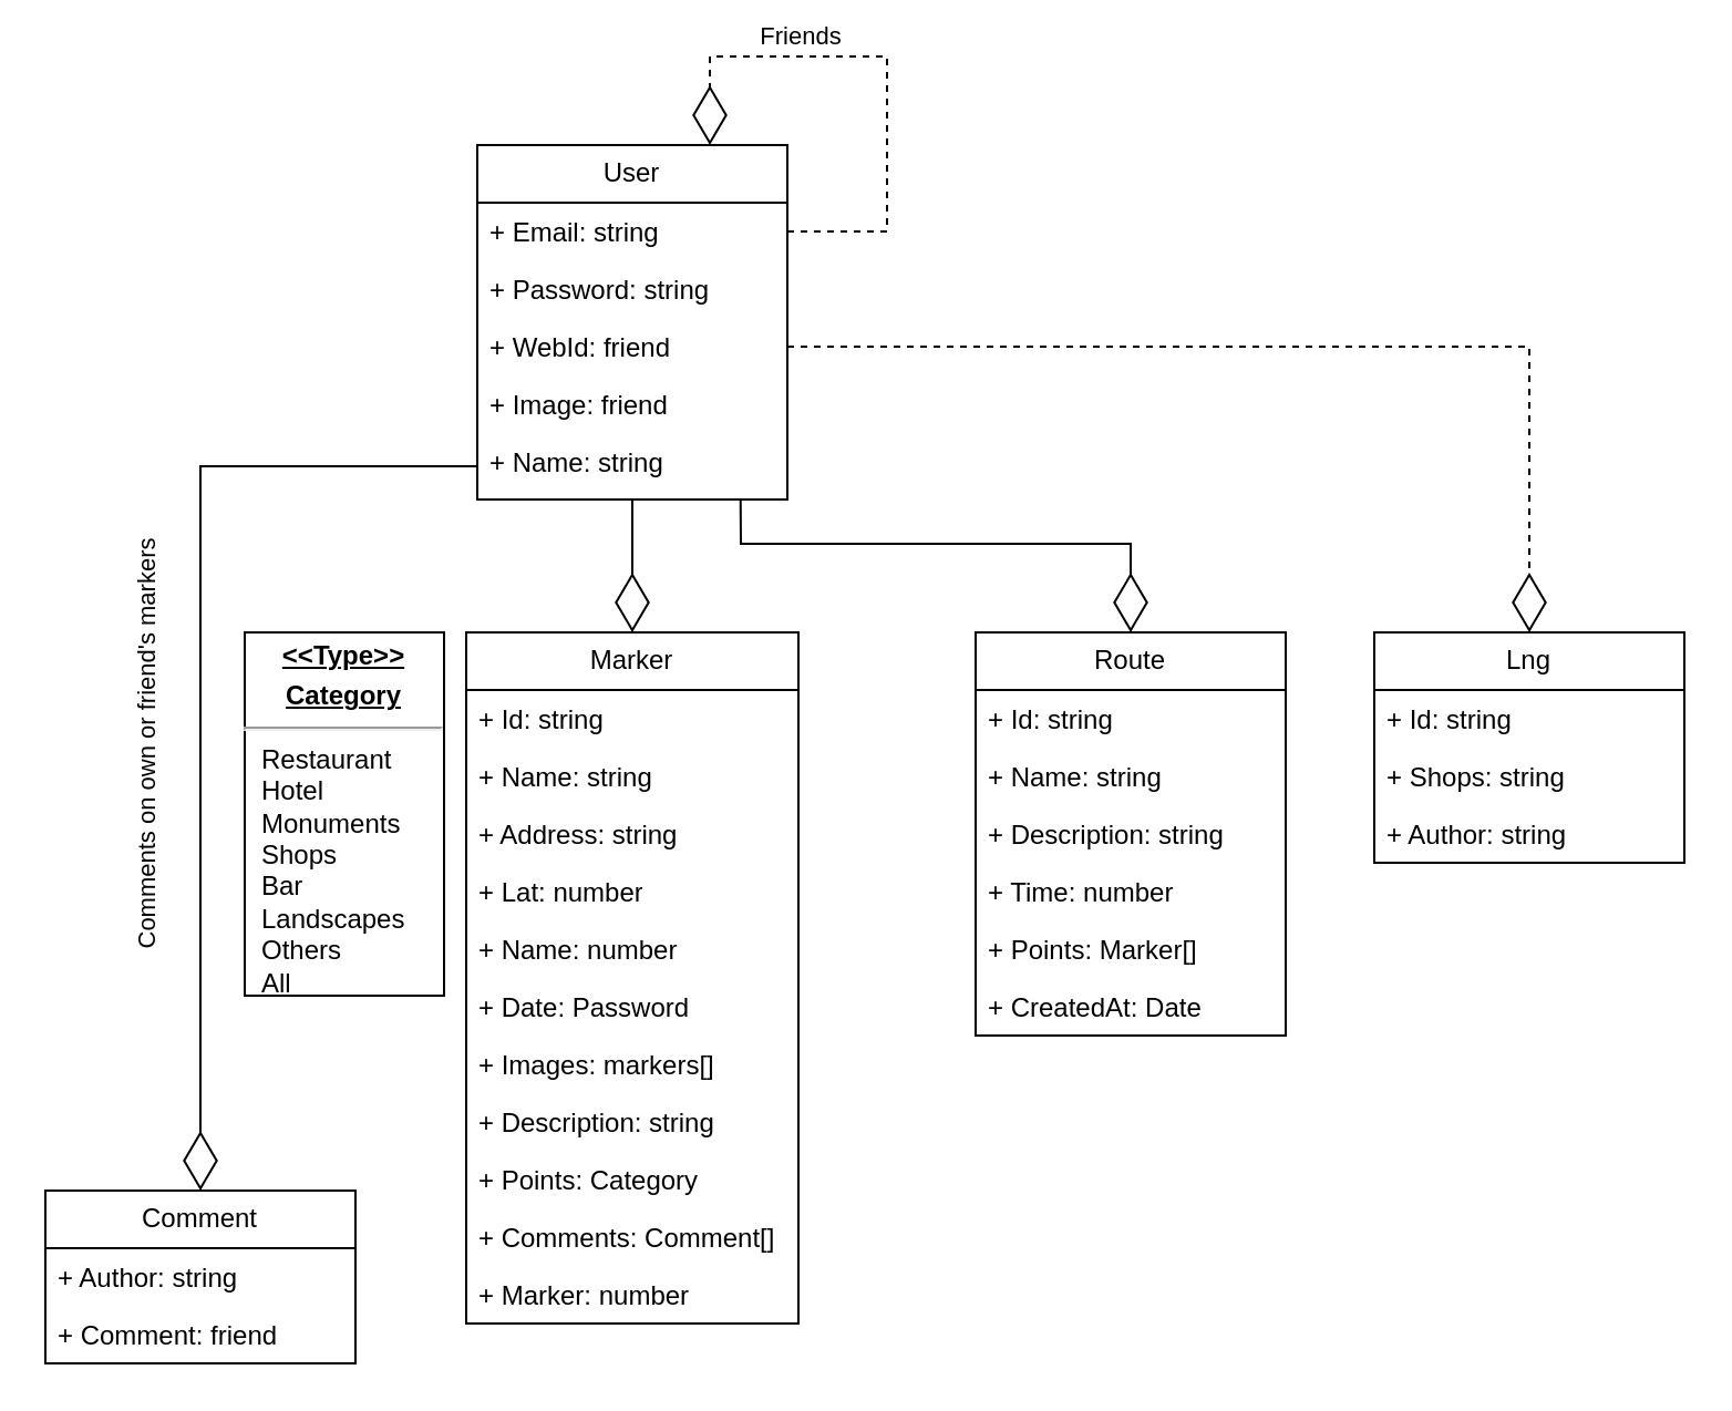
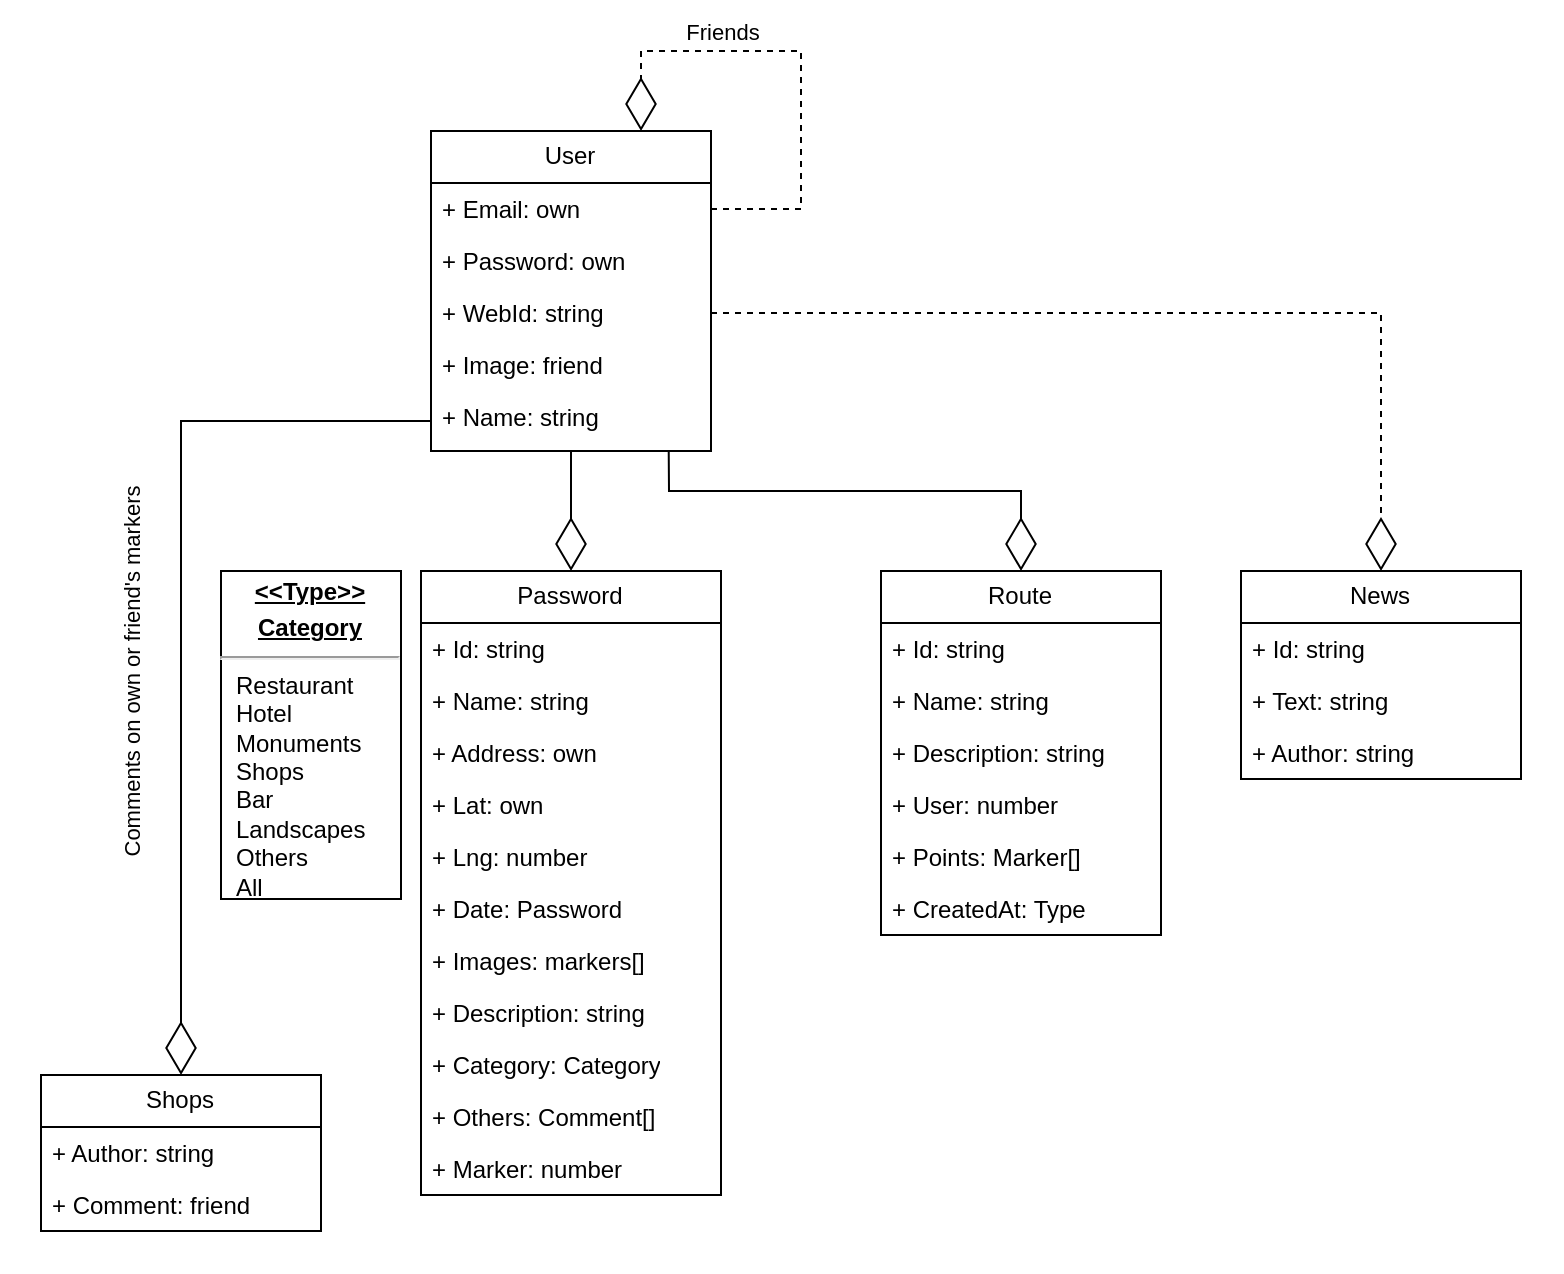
- <mxCell id="3" value="+ Email: string" style="text;strokeColor=none;fillColor=none;align=left;verticalAlign=top;spacingLeft=4;spacingRight=4;overflow=hidden;rotatable=0;points=[[0,0.5],[1,0.5]];portConstraint=eastwest;whiteSpace=wrap;html=1;" vertex="1" parent="2"><mxGeometry y="26" width="140" height="26" as="geometry" /></mxCell>
+ <mxCell id="3" value="+ Email: own" style="text;strokeColor=none;fillColor=none;align=left;verticalAlign=top;spacingLeft=4;spacingRight=4;overflow=hidden;rotatable=0;points=[[0,0.5],[1,0.5]];portConstraint=eastwest;whiteSpace=wrap;html=1;" vertex="1" parent="2"><mxGeometry y="26" width="140" height="26" as="geometry" /></mxCell>
- <mxCell id="4" value="+ Password: string" style="text;strokeColor=none;fillColor=none;align=left;verticalAlign=top;spacingLeft=4;spacingRight=4;overflow=hidden;rotatable=0;points=[[0,0.5],[1,0.5]];portConstraint=eastwest;whiteSpace=wrap;html=1;" vertex="1" parent="2"><mxGeometry y="52" width="140" height="26" as="geometry" /></mxCell>
+ <mxCell id="4" value="+ Password: own" style="text;strokeColor=none;fillColor=none;align=left;verticalAlign=top;spacingLeft=4;spacingRight=4;overflow=hidden;rotatable=0;points=[[0,0.5],[1,0.5]];portConstraint=eastwest;whiteSpace=wrap;html=1;" vertex="1" parent="2"><mxGeometry y="52" width="140" height="26" as="geometry" /></mxCell>
- <mxCell id="5" value="+ WebId: friend" style="text;strokeColor=none;fillColor=none;align=left;verticalAlign=top;spacingLeft=4;spacingRight=4;overflow=hidden;rotatable=0;points=[[0,0.5],[1,0.5]];portConstraint=eastwest;whiteSpace=wrap;html=1;" vertex="1" parent="2"><mxGeometry y="78" width="140" height="26" as="geometry" /></mxCell>
+ <mxCell id="5" value="+ WebId: string" style="text;strokeColor=none;fillColor=none;align=left;verticalAlign=top;spacingLeft=4;spacingRight=4;overflow=hidden;rotatable=0;points=[[0,0.5],[1,0.5]];portConstraint=eastwest;whiteSpace=wrap;html=1;" vertex="1" parent="2"><mxGeometry y="78" width="140" height="26" as="geometry" /></mxCell>
- <mxCell id="9" value="Marker" style="swimlane;fontStyle=0;childLayout=stackLayout;horizontal=1;startSize=26;fillColor=none;horizontalStack=0;resizeParent=1;resizeParentMax=0;resizeLast=0;collapsible=1;marginBottom=0;whiteSpace=wrap;html=1;" vertex="1" parent="1"><mxGeometry x="210" y="280" width="150" height="312" as="geometry" /></mxCell>
+ <mxCell id="9" value="Password" style="swimlane;fontStyle=0;childLayout=stackLayout;horizontal=1;startSize=26;fillColor=none;horizontalStack=0;resizeParent=1;resizeParentMax=0;resizeLast=0;collapsible=1;marginBottom=0;whiteSpace=wrap;html=1;" vertex="1" parent="1"><mxGeometry x="210" y="280" width="150" height="312" as="geometry" /></mxCell>
- <mxCell id="38" value="Lng" style="swimlane;fontStyle=0;childLayout=stackLayout;horizontal=1;startSize=26;fillColor=none;horizontalStack=0;resizeParent=1;resizeParentMax=0;resizeLast=0;collapsible=1;marginBottom=0;whiteSpace=wrap;html=1;" vertex="1" parent="1"><mxGeometry x="620" y="280" width="140" height="104" as="geometry" /></mxCell>
+ <mxCell id="38" value="News" style="swimlane;fontStyle=0;childLayout=stackLayout;horizontal=1;startSize=26;fillColor=none;horizontalStack=0;resizeParent=1;resizeParentMax=0;resizeLast=0;collapsible=1;marginBottom=0;whiteSpace=wrap;html=1;" vertex="1" parent="1"><mxGeometry x="620" y="280" width="140" height="104" as="geometry" /></mxCell>
- <mxCell id="40" value="+ Shops: string" style="text;strokeColor=none;fillColor=none;align=left;verticalAlign=top;spacingLeft=4;spacingRight=4;overflow=hidden;rotatable=0;points=[[0,0.5],[1,0.5]];portConstraint=eastwest;whiteSpace=wrap;html=1;" vertex="1" parent="38"><mxGeometry y="52" width="140" height="26" as="geometry" /></mxCell>
+ <mxCell id="40" value="+ Text: string" style="text;strokeColor=none;fillColor=none;align=left;verticalAlign=top;spacingLeft=4;spacingRight=4;overflow=hidden;rotatable=0;points=[[0,0.5],[1,0.5]];portConstraint=eastwest;whiteSpace=wrap;html=1;" vertex="1" parent="38"><mxGeometry y="52" width="140" height="26" as="geometry" /></mxCell>
- <mxCell id="12" value="+ Address: string" style="text;strokeColor=none;fillColor=none;align=left;verticalAlign=top;spacingLeft=4;spacingRight=4;overflow=hidden;rotatable=0;points=[[0,0.5],[1,0.5]];portConstraint=eastwest;whiteSpace=wrap;html=1;" vertex="1" parent="9"><mxGeometry y="78" width="150" height="26" as="geometry" /></mxCell>
+ <mxCell id="12" value="+ Address: own" style="text;strokeColor=none;fillColor=none;align=left;verticalAlign=top;spacingLeft=4;spacingRight=4;overflow=hidden;rotatable=0;points=[[0,0.5],[1,0.5]];portConstraint=eastwest;whiteSpace=wrap;html=1;" vertex="1" parent="9"><mxGeometry y="78" width="150" height="26" as="geometry" /></mxCell>
- <mxCell id="13" value="+ Lat: number" style="text;strokeColor=none;fillColor=none;align=left;verticalAlign=top;spacingLeft=4;spacingRight=4;overflow=hidden;rotatable=0;points=[[0,0.5],[1,0.5]];portConstraint=eastwest;whiteSpace=wrap;html=1;" vertex="1" parent="9"><mxGeometry y="104" width="150" height="26" as="geometry" /></mxCell>
+ <mxCell id="13" value="+ Lat: own" style="text;strokeColor=none;fillColor=none;align=left;verticalAlign=top;spacingLeft=4;spacingRight=4;overflow=hidden;rotatable=0;points=[[0,0.5],[1,0.5]];portConstraint=eastwest;whiteSpace=wrap;html=1;" vertex="1" parent="9"><mxGeometry y="104" width="150" height="26" as="geometry" /></mxCell>
- <mxCell id="31" value="+ Time: number" style="text;strokeColor=none;fillColor=none;align=left;verticalAlign=top;spacingLeft=4;spacingRight=4;overflow=hidden;rotatable=0;points=[[0,0.5],[1,0.5]];portConstraint=eastwest;whiteSpace=wrap;html=1;" vertex="1" parent="27"><mxGeometry y="104" width="140" height="26" as="geometry" /></mxCell>
+ <mxCell id="31" value="+ User: number" style="text;strokeColor=none;fillColor=none;align=left;verticalAlign=top;spacingLeft=4;spacingRight=4;overflow=hidden;rotatable=0;points=[[0,0.5],[1,0.5]];portConstraint=eastwest;whiteSpace=wrap;html=1;" vertex="1" parent="27"><mxGeometry y="104" width="140" height="26" as="geometry" /></mxCell>
- <mxCell id="14" value="+ Name: number" style="text;strokeColor=none;fillColor=none;align=left;verticalAlign=top;spacingLeft=4;spacingRight=4;overflow=hidden;rotatable=0;points=[[0,0.5],[1,0.5]];portConstraint=eastwest;whiteSpace=wrap;html=1;" vertex="1" parent="9"><mxGeometry y="130" width="150" height="26" as="geometry" /></mxCell>
+ <mxCell id="14" value="+ Lng: number" style="text;strokeColor=none;fillColor=none;align=left;verticalAlign=top;spacingLeft=4;spacingRight=4;overflow=hidden;rotatable=0;points=[[0,0.5],[1,0.5]];portConstraint=eastwest;whiteSpace=wrap;html=1;" vertex="1" parent="9"><mxGeometry y="130" width="150" height="26" as="geometry" /></mxCell>
- <mxCell id="33" value="+ CreatedAt: Date" style="text;strokeColor=none;fillColor=none;align=left;verticalAlign=top;spacingLeft=4;spacingRight=4;overflow=hidden;rotatable=0;points=[[0,0.5],[1,0.5]];portConstraint=eastwest;whiteSpace=wrap;html=1;" vertex="1" parent="27"><mxGeometry y="156" width="140" height="26" as="geometry" /></mxCell>
+ <mxCell id="33" value="+ CreatedAt: Type" style="text;strokeColor=none;fillColor=none;align=left;verticalAlign=top;spacingLeft=4;spacingRight=4;overflow=hidden;rotatable=0;points=[[0,0.5],[1,0.5]];portConstraint=eastwest;whiteSpace=wrap;html=1;" vertex="1" parent="27"><mxGeometry y="156" width="140" height="26" as="geometry" /></mxCell>
- <mxCell id="18" value="+ Points: Category" style="text;strokeColor=none;fillColor=none;align=left;verticalAlign=top;spacingLeft=4;spacingRight=4;overflow=hidden;rotatable=0;points=[[0,0.5],[1,0.5]];portConstraint=eastwest;whiteSpace=wrap;html=1;" vertex="1" parent="9"><mxGeometry y="234" width="150" height="26" as="geometry" /></mxCell>
+ <mxCell id="18" value="+ Category: Category" style="text;strokeColor=none;fillColor=none;align=left;verticalAlign=top;spacingLeft=4;spacingRight=4;overflow=hidden;rotatable=0;points=[[0,0.5],[1,0.5]];portConstraint=eastwest;whiteSpace=wrap;html=1;" vertex="1" parent="9"><mxGeometry y="234" width="150" height="26" as="geometry" /></mxCell>
- <mxCell id="21" value="Comment" style="swimlane;fontStyle=0;childLayout=stackLayout;horizontal=1;startSize=26;fillColor=none;horizontalStack=0;resizeParent=1;resizeParentMax=0;resizeLast=0;collapsible=1;marginBottom=0;whiteSpace=wrap;html=1;" vertex="1" parent="1"><mxGeometry x="20" y="532" width="140" height="78" as="geometry" /></mxCell>
+ <mxCell id="21" value="Shops" style="swimlane;fontStyle=0;childLayout=stackLayout;horizontal=1;startSize=26;fillColor=none;horizontalStack=0;resizeParent=1;resizeParentMax=0;resizeLast=0;collapsible=1;marginBottom=0;whiteSpace=wrap;html=1;" vertex="1" parent="1"><mxGeometry x="20" y="532" width="140" height="78" as="geometry" /></mxCell>
- <mxCell id="19" value="+ Comments: Comment[]" style="text;strokeColor=none;fillColor=none;align=left;verticalAlign=top;spacingLeft=4;spacingRight=4;overflow=hidden;rotatable=0;points=[[0,0.5],[1,0.5]];portConstraint=eastwest;whiteSpace=wrap;html=1;" vertex="1" parent="9"><mxGeometry y="260" width="150" height="26" as="geometry" /></mxCell>
+ <mxCell id="19" value="+ Others: Comment[]" style="text;strokeColor=none;fillColor=none;align=left;verticalAlign=top;spacingLeft=4;spacingRight=4;overflow=hidden;rotatable=0;points=[[0,0.5],[1,0.5]];portConstraint=eastwest;whiteSpace=wrap;html=1;" vertex="1" parent="9"><mxGeometry y="260" width="150" height="26" as="geometry" /></mxCell>
